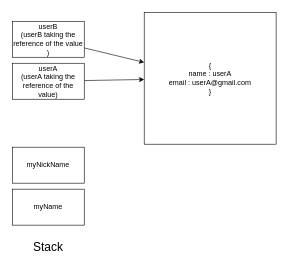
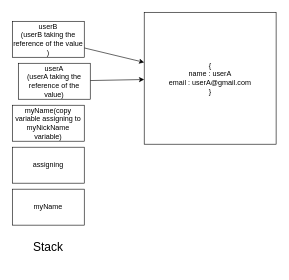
- <mxCell id="5" value="userA&lt;br&gt;(userA taking the reference of the value)" style="rounded=0;whiteSpace=wrap;html=1;" vertex="1" parent="1"><mxGeometry x="20" y="105" width="120" height="60" as="geometry" /></mxCell>
+ <mxCell id="5" value="userA&lt;br&gt;(userA taking the reference of the value)" style="rounded=0;whiteSpace=wrap;html=1;" vertex="1" parent="1"><mxGeometry x="30" y="105" width="120" height="60" as="geometry" /></mxCell>
+ <mxCell id="6" value="myName(copy variable assigning to myNickName variable)" style="rounded=0;whiteSpace=wrap;html=1;" vertex="1" parent="1"><mxGeometry x="20" y="175" width="120" height="60" as="geometry" /></mxCell>
- <mxCell id="7" value="myNickName" style="rounded=0;whiteSpace=wrap;html=1;" vertex="1" parent="1"><mxGeometry x="20" y="245" width="120" height="60" as="geometry" /></mxCell>
+ <mxCell id="7" value="assigning" style="rounded=0;whiteSpace=wrap;html=1;" vertex="1" parent="1"><mxGeometry x="20" y="245" width="120" height="60" as="geometry" /></mxCell>
